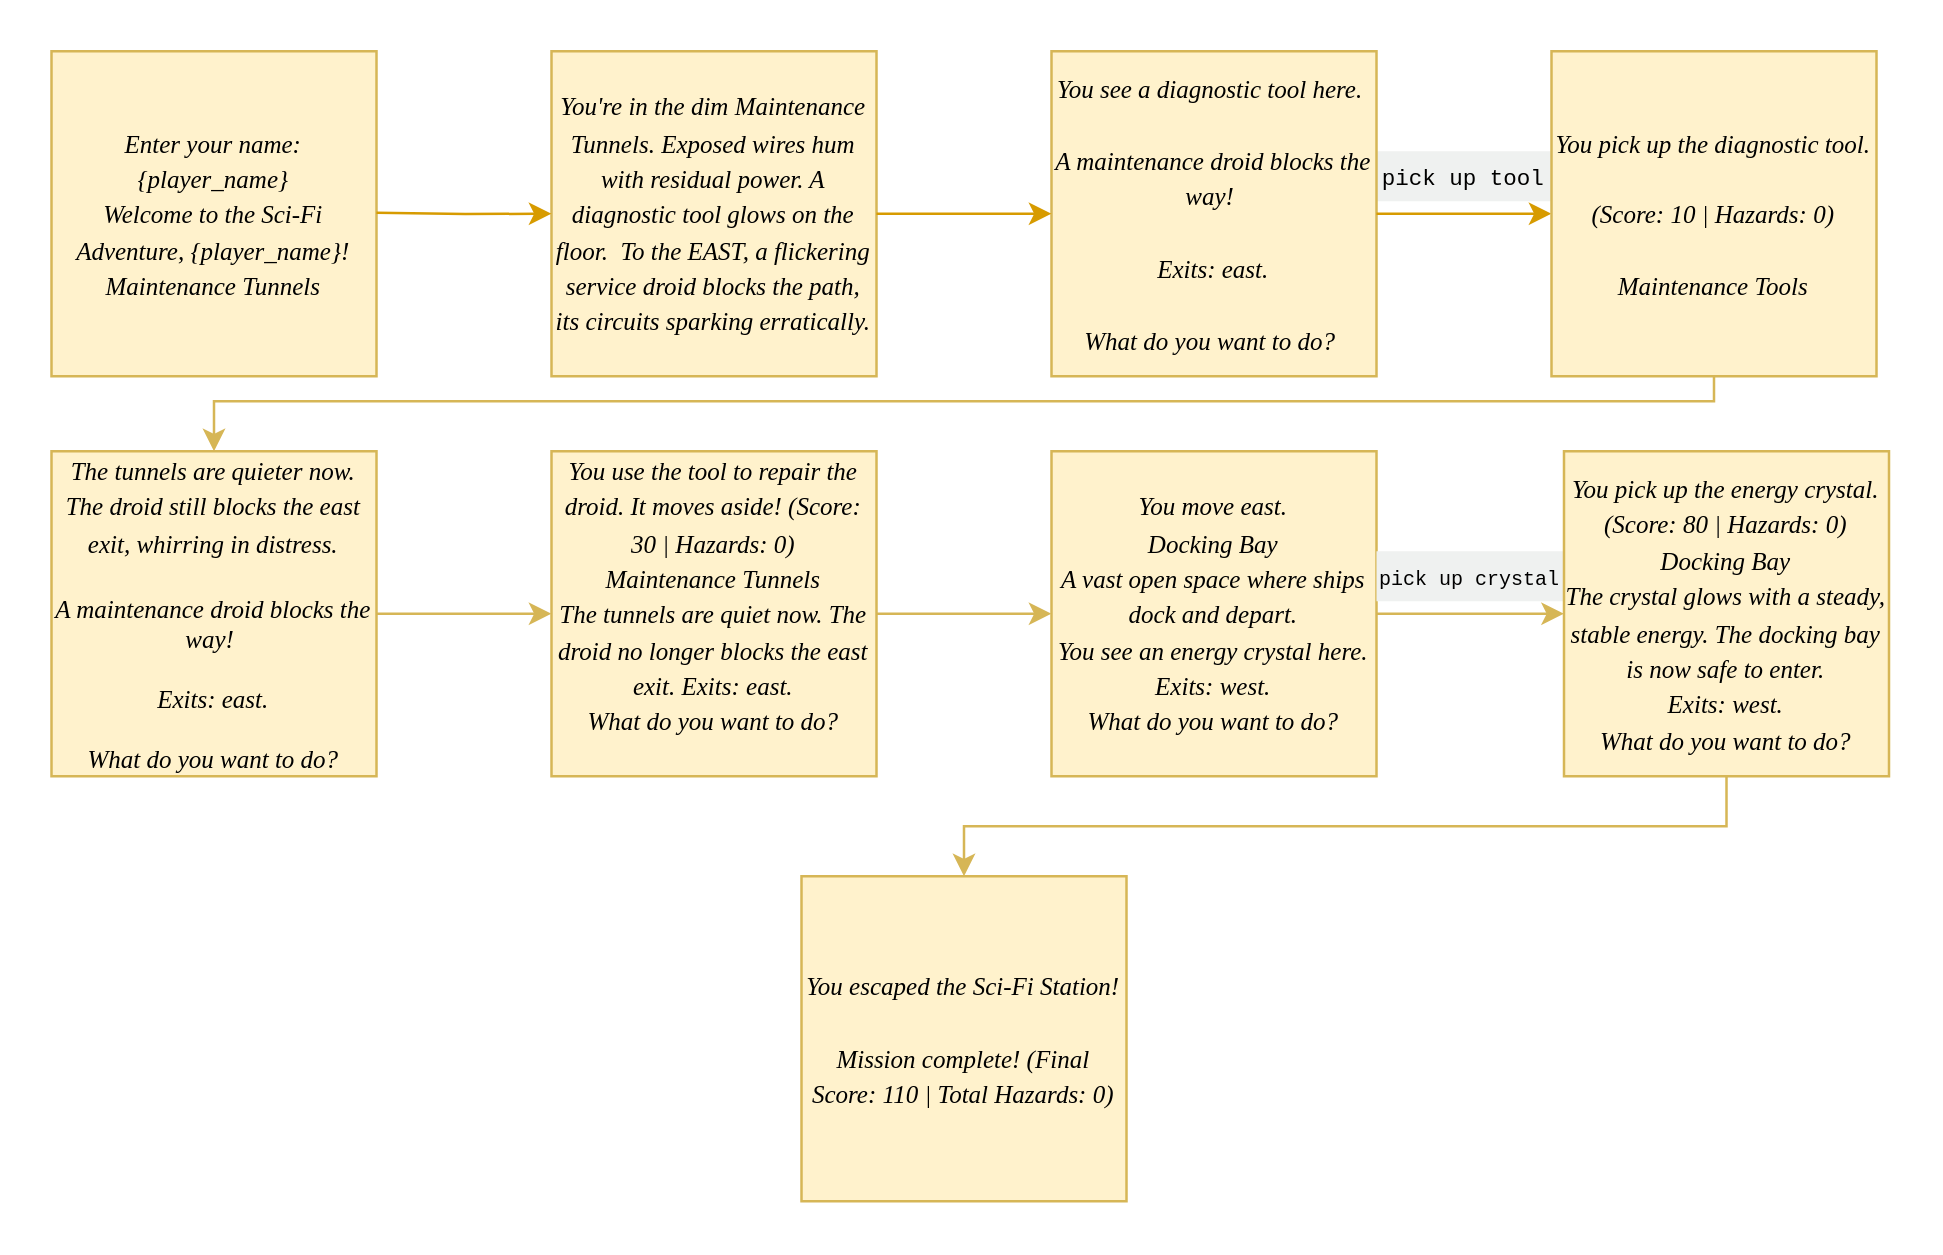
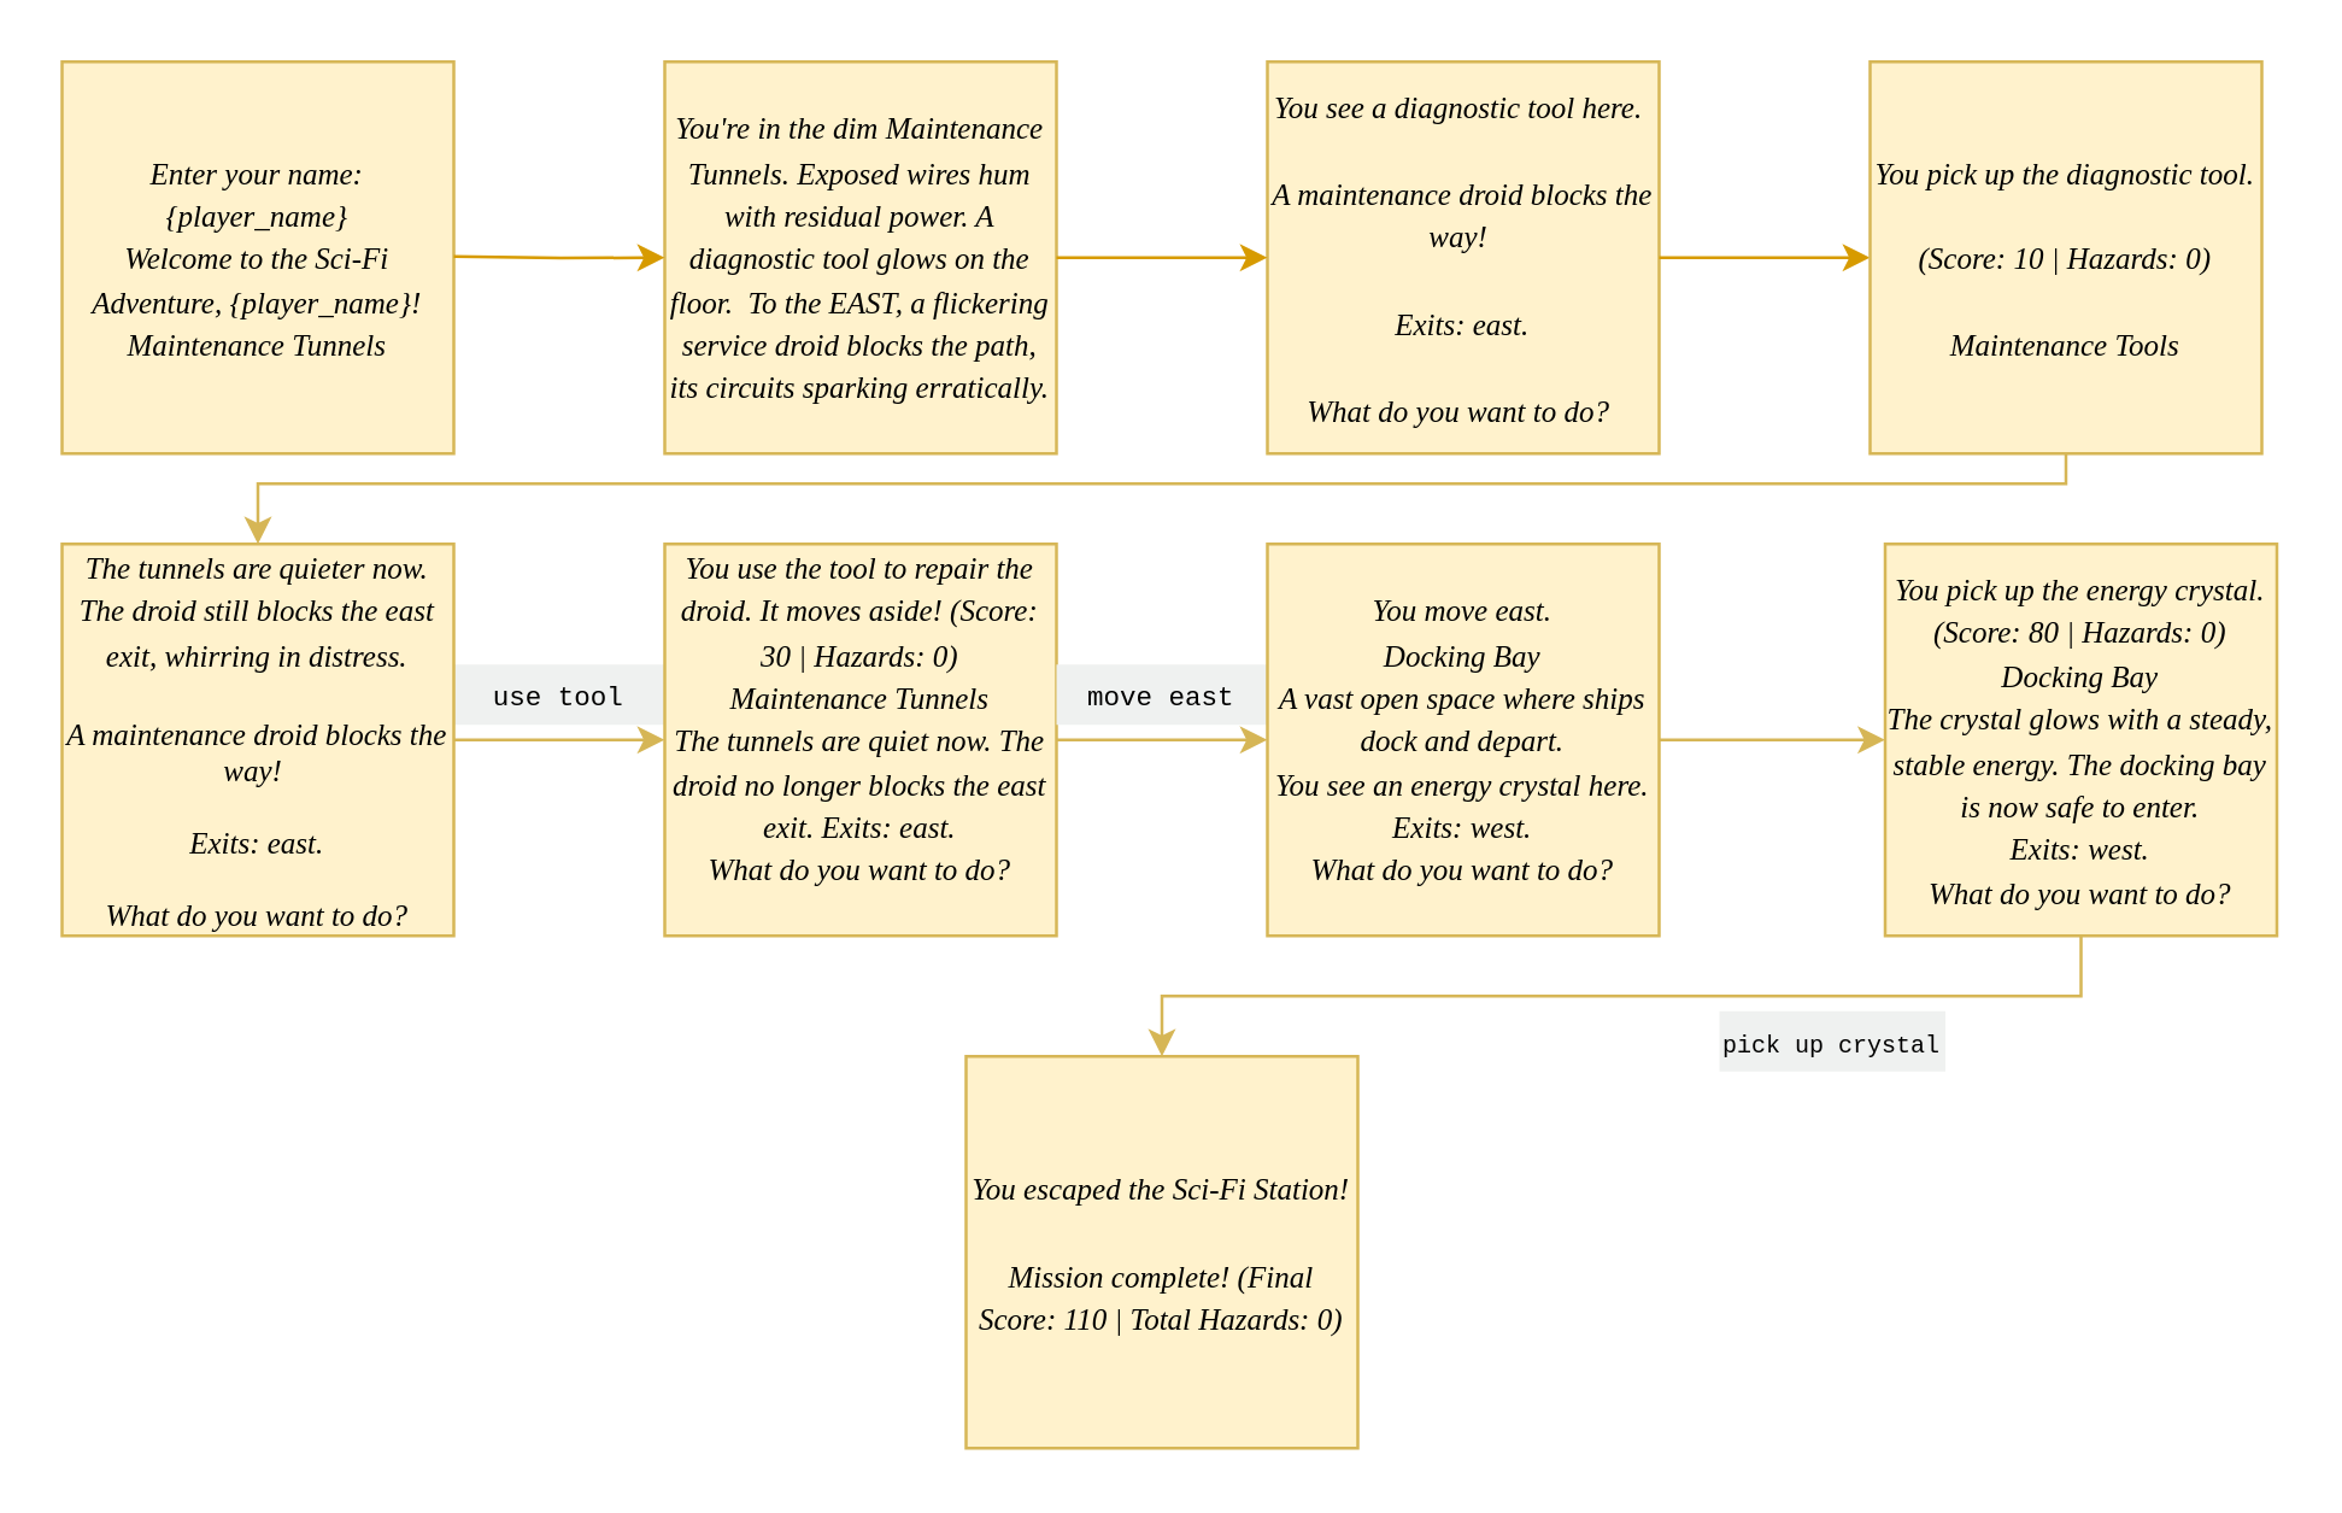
- <mxCell id="2" value="&lt;font face=&quot;Courier New&quot; style=&quot;font-size: 9px;&quot;&gt;pick up tool&lt;/font&gt;" style="text;html=1;align=center;verticalAlign=middle;whiteSpace=wrap;rounded=0;fillColor=#EFF1F0;" parent="1" vertex="1"><mxGeometry x="550" y="60" width="70" height="20" as="geometry" /></mxCell>
+ <mxCell id="10" value="&lt;font face=&quot;Courier New&quot; style=&quot;font-size: 9px;&quot;&gt;use tool&lt;/font&gt;" style="text;html=1;align=center;verticalAlign=middle;whiteSpace=wrap;rounded=0;fillColor=#EFF1F0;" parent="1" vertex="1"><mxGeometry x="150" y="220" width="70" height="20" as="geometry" /></mxCell>
+ <mxCell id="15" value="&lt;font face=&quot;Courier New&quot; style=&quot;font-size: 9px;&quot;&gt;move east&lt;/font&gt;" style="text;html=1;align=center;verticalAlign=middle;whiteSpace=wrap;rounded=0;fillColor=#EFF1F0;" parent="1" vertex="1"><mxGeometry x="350" y="220" width="70" height="20" as="geometry" /></mxCell>
- <mxCell id="18" value="&lt;font face=&quot;Courier New&quot; style=&quot;font-size: 8px;&quot;&gt;pick up crystal&lt;/font&gt;" style="text;html=1;align=center;verticalAlign=middle;whiteSpace=wrap;rounded=0;fillColor=#EFF1F0;" parent="1" vertex="1"><mxGeometry x="550" y="220" width="75" height="20" as="geometry" /></mxCell>
+ <mxCell id="18" value="&lt;font face=&quot;Courier New&quot; style=&quot;font-size: 8px;&quot;&gt;pick up crystal&lt;/font&gt;" style="text;html=1;align=center;verticalAlign=middle;whiteSpace=wrap;rounded=0;fillColor=#EFF1F0;" parent="1" vertex="1"><mxGeometry x="570" y="335" width="75" height="20" as="geometry" /></mxCell>
